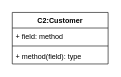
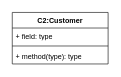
- <mxCell id="3" value="+ field: method" style="text;strokeColor=none;fillColor=none;align=left;verticalAlign=top;spacingLeft=4;spacingRight=4;overflow=hidden;rotatable=0;points=[[0,0.5],[1,0.5]];portConstraint=eastwest;whiteSpace=wrap;html=1;" vertex="1" parent="2"><mxGeometry y="26" width="160" height="26" as="geometry" /></mxCell>
+ <mxCell id="3" value="+ field: type" style="text;strokeColor=none;fillColor=none;align=left;verticalAlign=top;spacingLeft=4;spacingRight=4;overflow=hidden;rotatable=0;points=[[0,0.5],[1,0.5]];portConstraint=eastwest;whiteSpace=wrap;html=1;" vertex="1" parent="2"><mxGeometry y="26" width="160" height="26" as="geometry" /></mxCell>
- <mxCell id="5" value="+ method(field): type" style="text;strokeColor=none;fillColor=none;align=left;verticalAlign=top;spacingLeft=4;spacingRight=4;overflow=hidden;rotatable=0;points=[[0,0.5],[1,0.5]];portConstraint=eastwest;whiteSpace=wrap;html=1;" vertex="1" parent="2"><mxGeometry y="60" width="160" height="26" as="geometry" /></mxCell>
+ <mxCell id="5" value="+ method(type): type" style="text;strokeColor=none;fillColor=none;align=left;verticalAlign=top;spacingLeft=4;spacingRight=4;overflow=hidden;rotatable=0;points=[[0,0.5],[1,0.5]];portConstraint=eastwest;whiteSpace=wrap;html=1;" vertex="1" parent="2"><mxGeometry y="60" width="160" height="26" as="geometry" /></mxCell>
